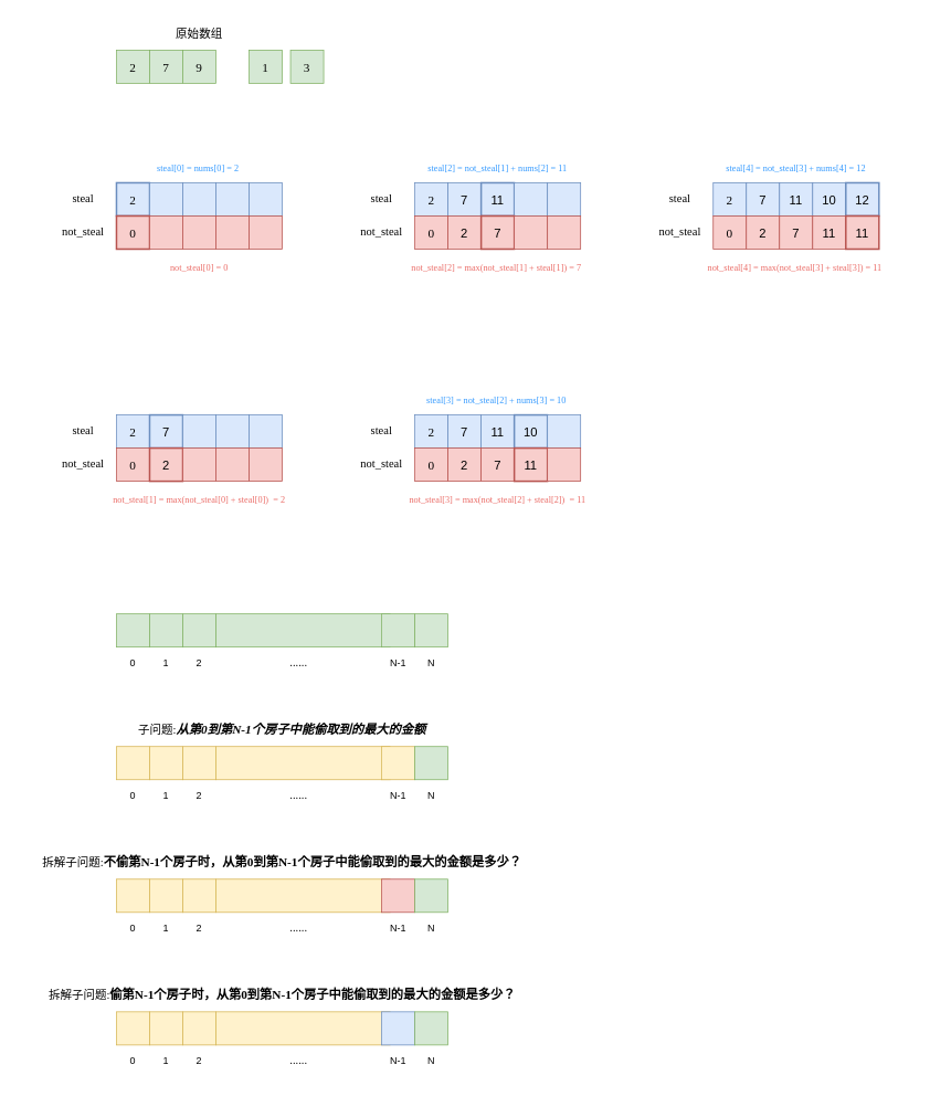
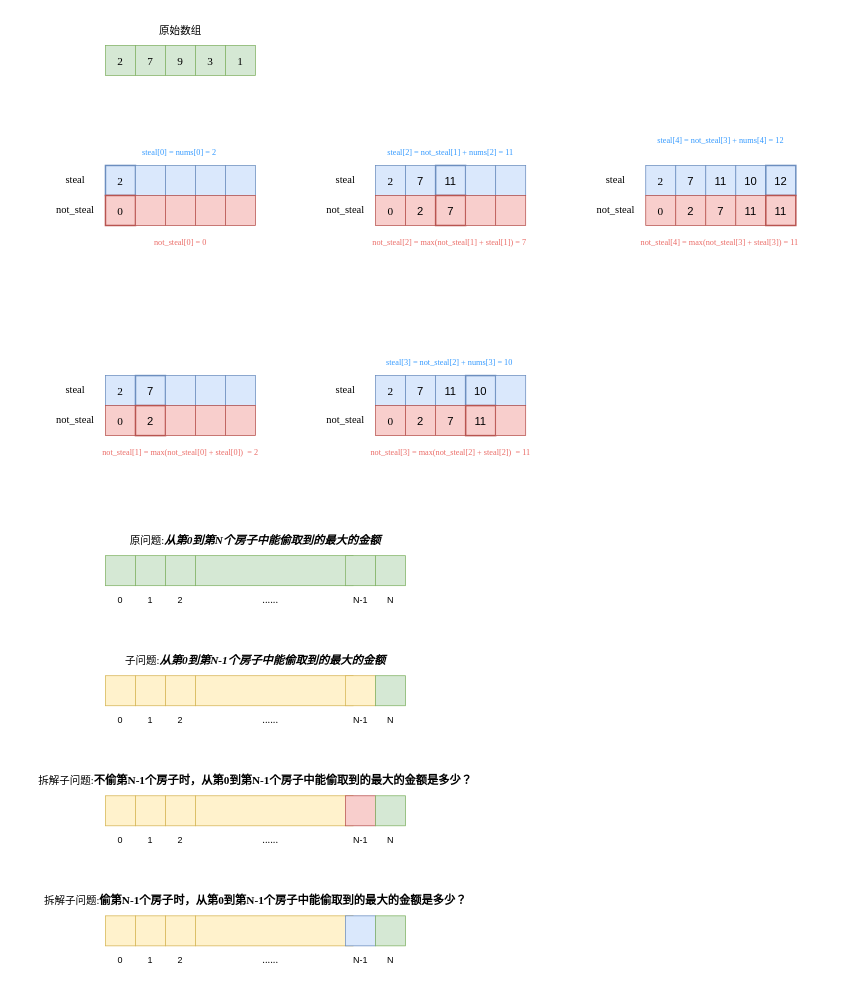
- <mxCell id="5" value="&lt;font style=&quot;font-size: 15px&quot; face=&quot;Comic Sans MS&quot;&gt;3&lt;/font&gt;" style="rounded=0;whiteSpace=wrap;html=1;fillColor=#d5e8d4;strokeColor=#82b366;" parent="1" vertex="1"><mxGeometry x="350" y="60" width="40" height="40" as="geometry" /></mxCell>
+ <mxCell id="5" value="&lt;font style=&quot;font-size: 15px&quot; face=&quot;Comic Sans MS&quot;&gt;3&lt;/font&gt;" style="rounded=0;whiteSpace=wrap;html=1;fillColor=#d5e8d4;strokeColor=#82b366;" parent="1" vertex="1"><mxGeometry x="260" y="60" width="40" height="40" as="geometry" /></mxCell>
- <mxCell id="75" value="&lt;font style=&quot;font-size: 11px&quot; color=&quot;#3399ff&quot;&gt;&lt;font style=&quot;font-size: 11px&quot;&gt;steal[4] = not_steal[3] + nums[4] = 12&lt;/font&gt;&lt;/font&gt;" style="text;html=1;strokeColor=none;fillColor=none;align=center;verticalAlign=middle;whiteSpace=wrap;rounded=0;fontFamily=Comic Sans MS;fontSize=15;opacity=0;" parent="1" vertex="1"><mxGeometry x="820" y="180" width="280" height="40" as="geometry" /></mxCell>
+ <mxCell id="75" value="&lt;font style=&quot;font-size: 11px&quot; color=&quot;#3399ff&quot;&gt;&lt;font style=&quot;font-size: 11px&quot;&gt;steal[4] = not_steal[3] + nums[4] = 12&lt;/font&gt;&lt;/font&gt;" style="text;html=1;strokeColor=none;fillColor=none;align=center;verticalAlign=middle;whiteSpace=wrap;rounded=0;fontFamily=Comic Sans MS;fontSize=15;opacity=0;" parent="1" vertex="1"><mxGeometry x="820" y="165" width="280" height="40" as="geometry" /></mxCell>
+ <mxCell id="81" value="&lt;span style=&quot;font-size: 14px&quot;&gt;原问题:&lt;/span&gt;&lt;i&gt;&lt;b&gt;从第0到第N个房子中能偷取到的最大的金额&lt;/b&gt;&lt;/i&gt;&lt;div class=&quot;okr-block-clipboard&quot;&gt;&lt;/div&gt;" style="text;html=1;strokeColor=none;fillColor=none;align=center;verticalAlign=middle;whiteSpace=wrap;rounded=0;fontFamily=Comic Sans MS;fontSize=15;" parent="1" vertex="1"><mxGeometry x="140" y="700" width="400" height="40" as="geometry" /></mxCell>
